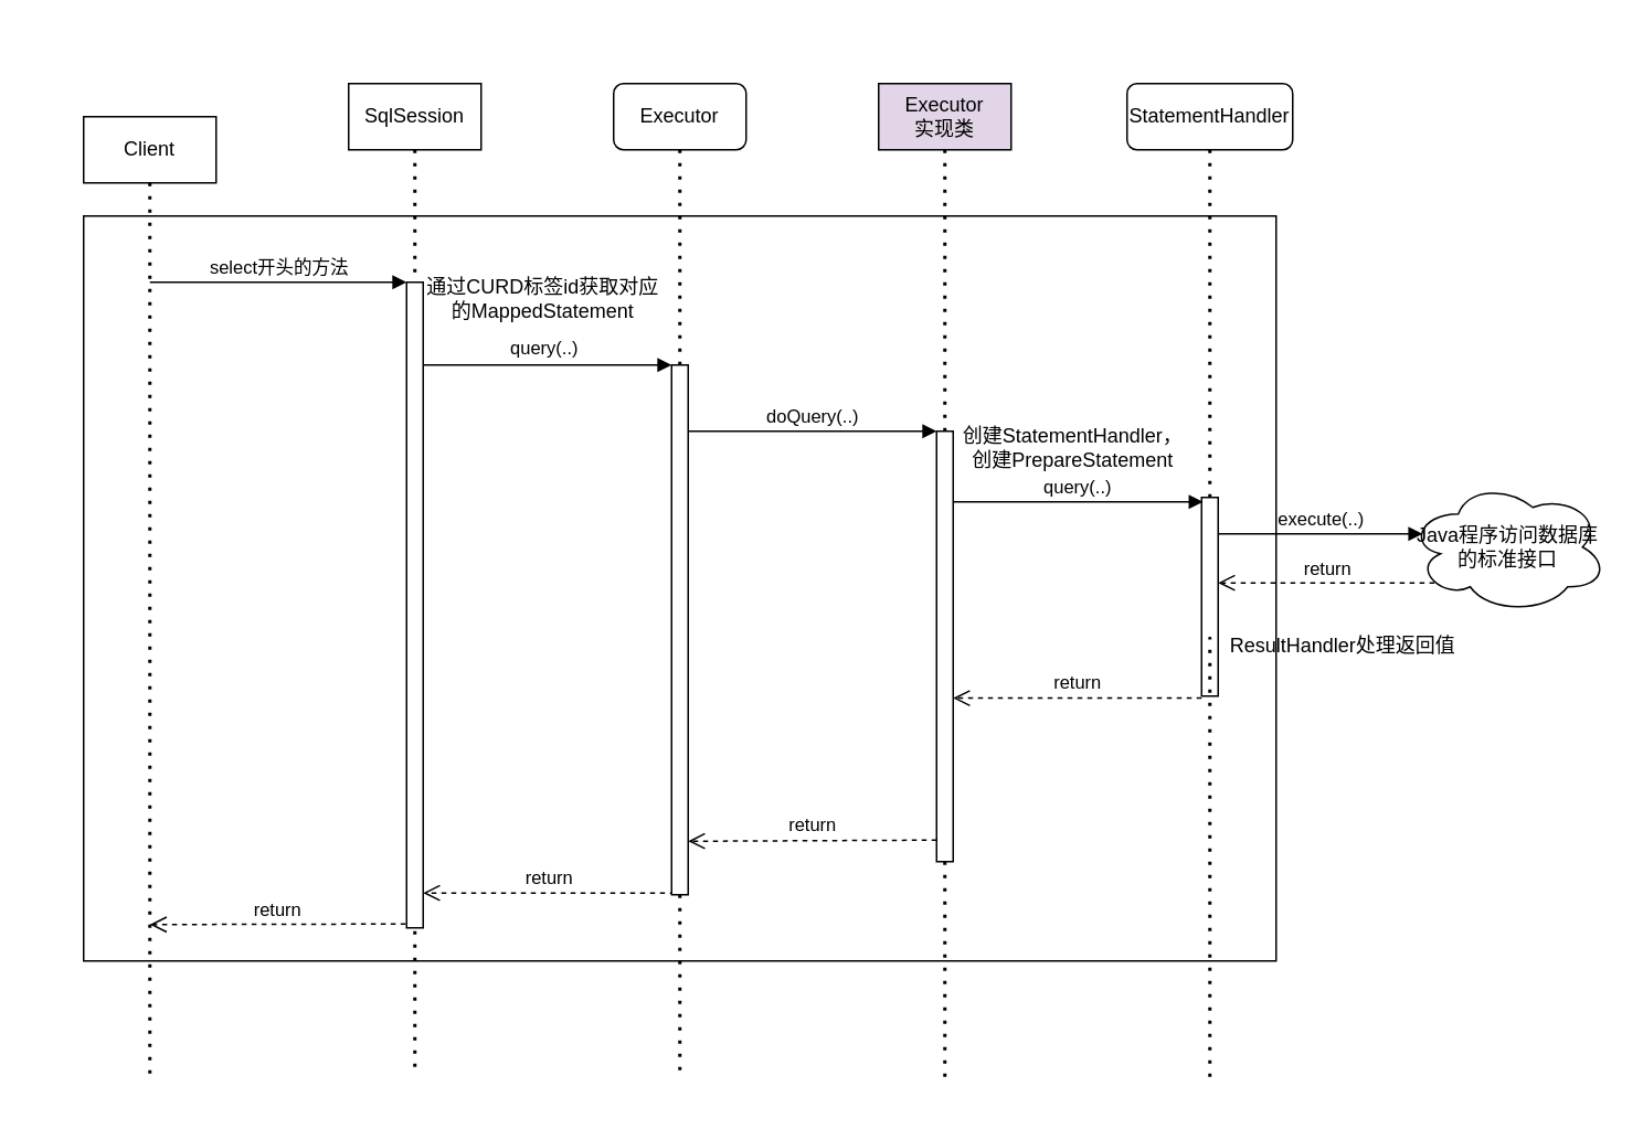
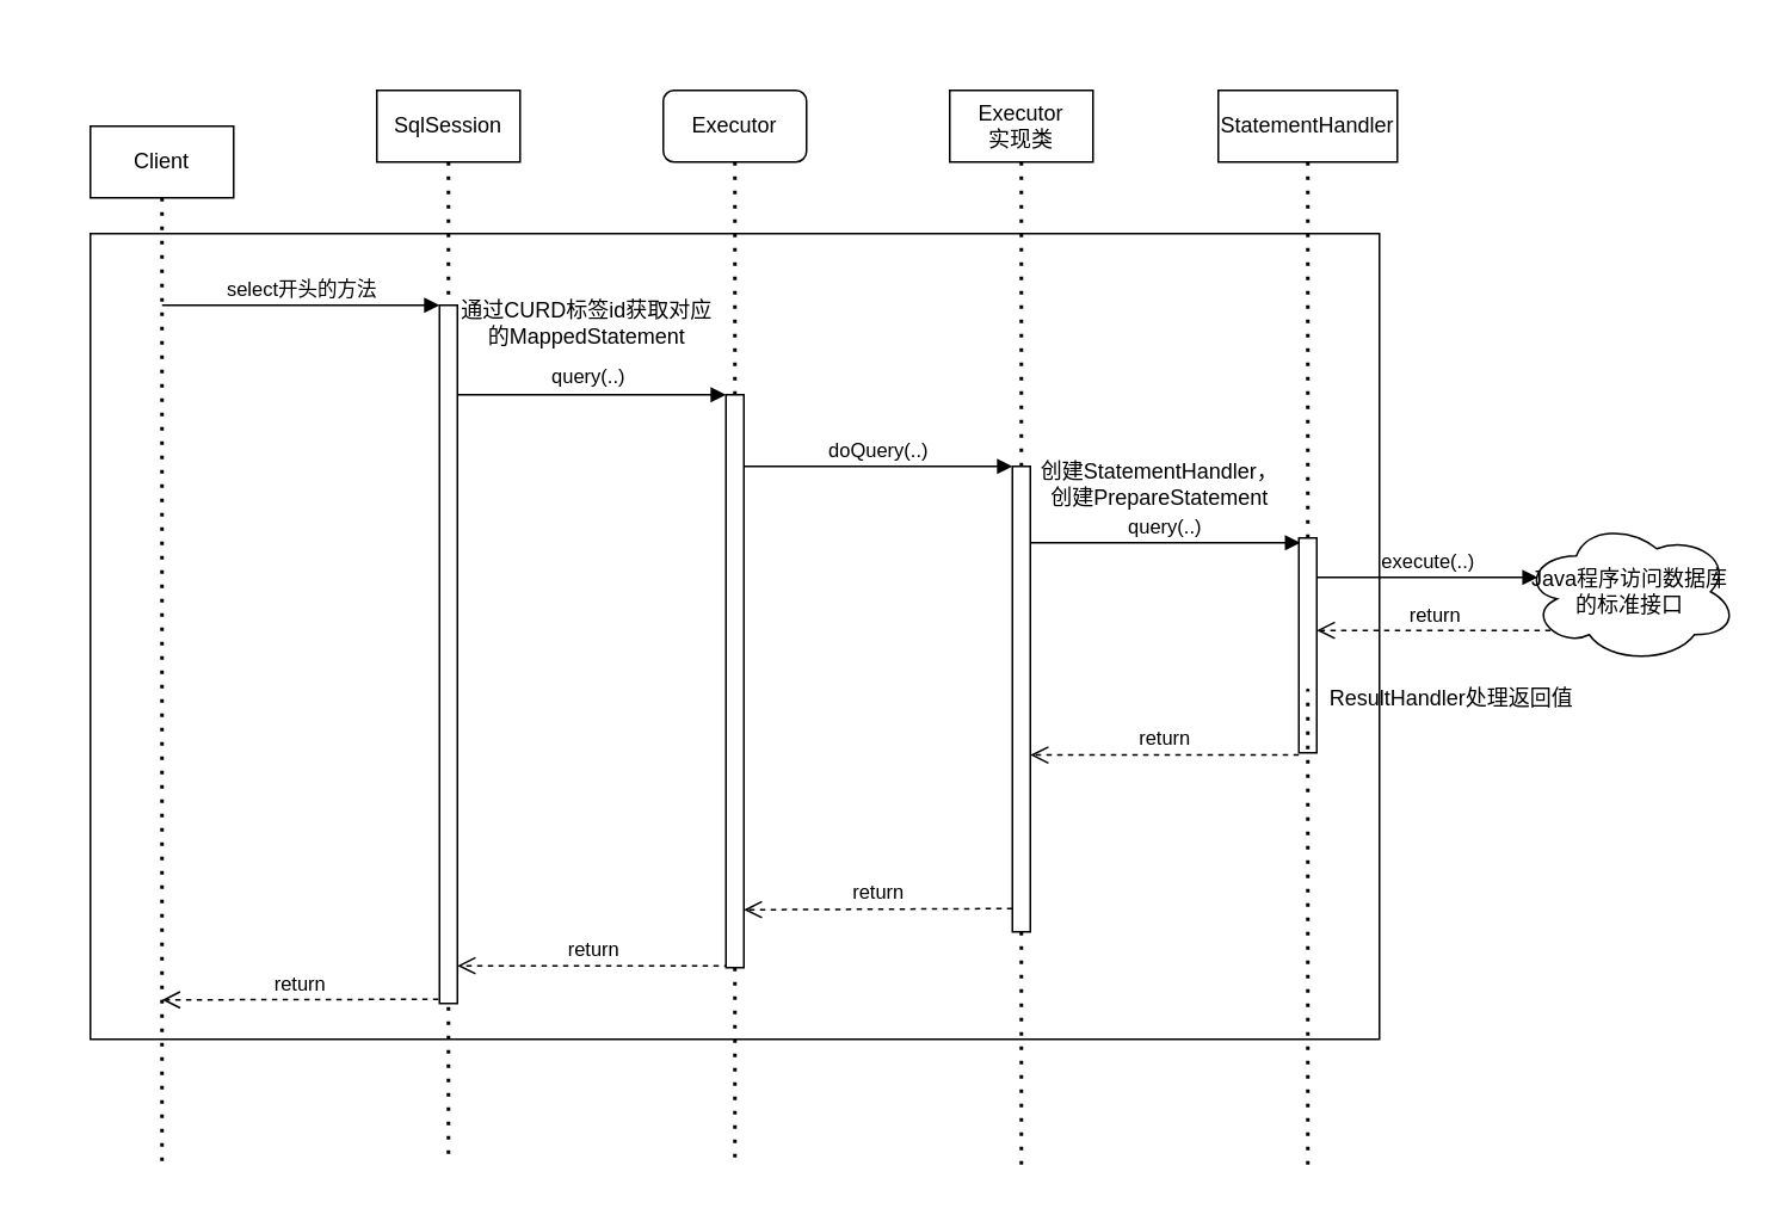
- <mxCell id="4" value="Executor&lt;br&gt;实现类" style="rounded=0;whiteSpace=wrap;html=1;fillColor=#e1d5e7;" parent="1" vertex="1"><mxGeometry x="530" y="50" width="80" height="40" as="geometry" /></mxCell>
+ <mxCell id="4" value="Executor&lt;br&gt;实现类" style="rounded=0;whiteSpace=wrap;html=1;" parent="1" vertex="1"><mxGeometry x="530" y="50" width="80" height="40" as="geometry" /></mxCell>
- <mxCell id="24" value="StatementHandler" style="whiteSpace=wrap;html=1;rounded=1;" parent="1" vertex="1"><mxGeometry x="680" y="50" width="100" height="40" as="geometry" /></mxCell>
+ <mxCell id="24" value="StatementHandler" style="rounded=0;whiteSpace=wrap;html=1;" parent="1" vertex="1"><mxGeometry x="680" y="50" width="100" height="40" as="geometry" /></mxCell>
